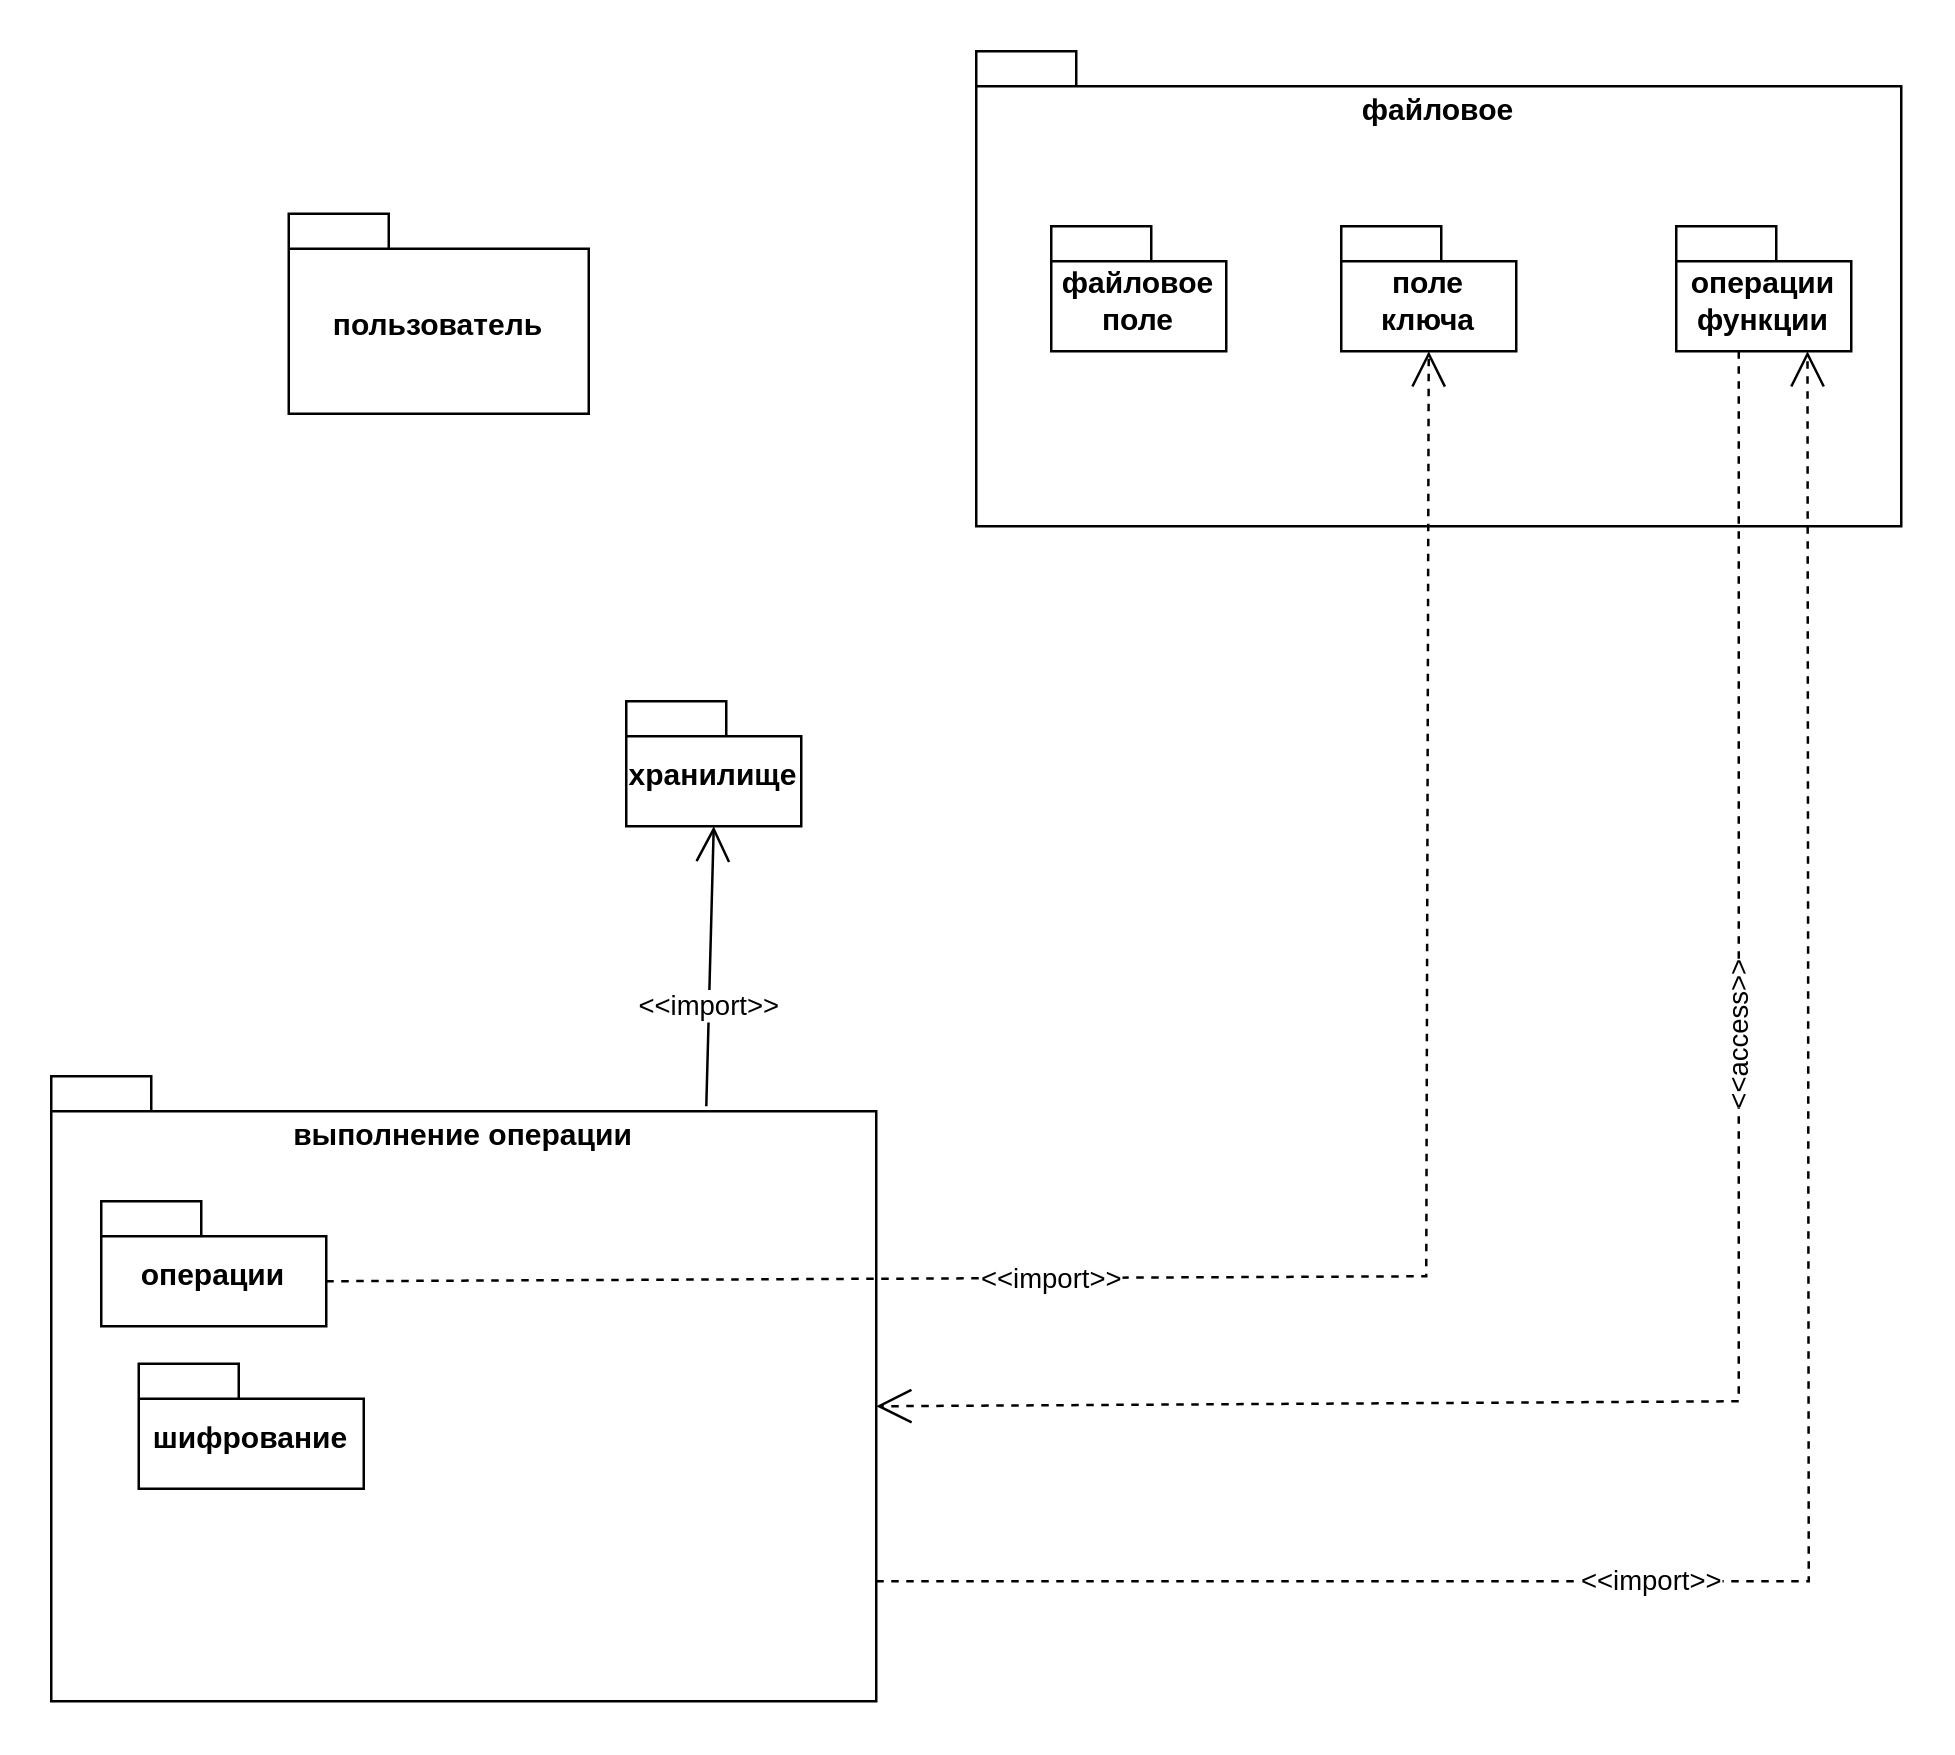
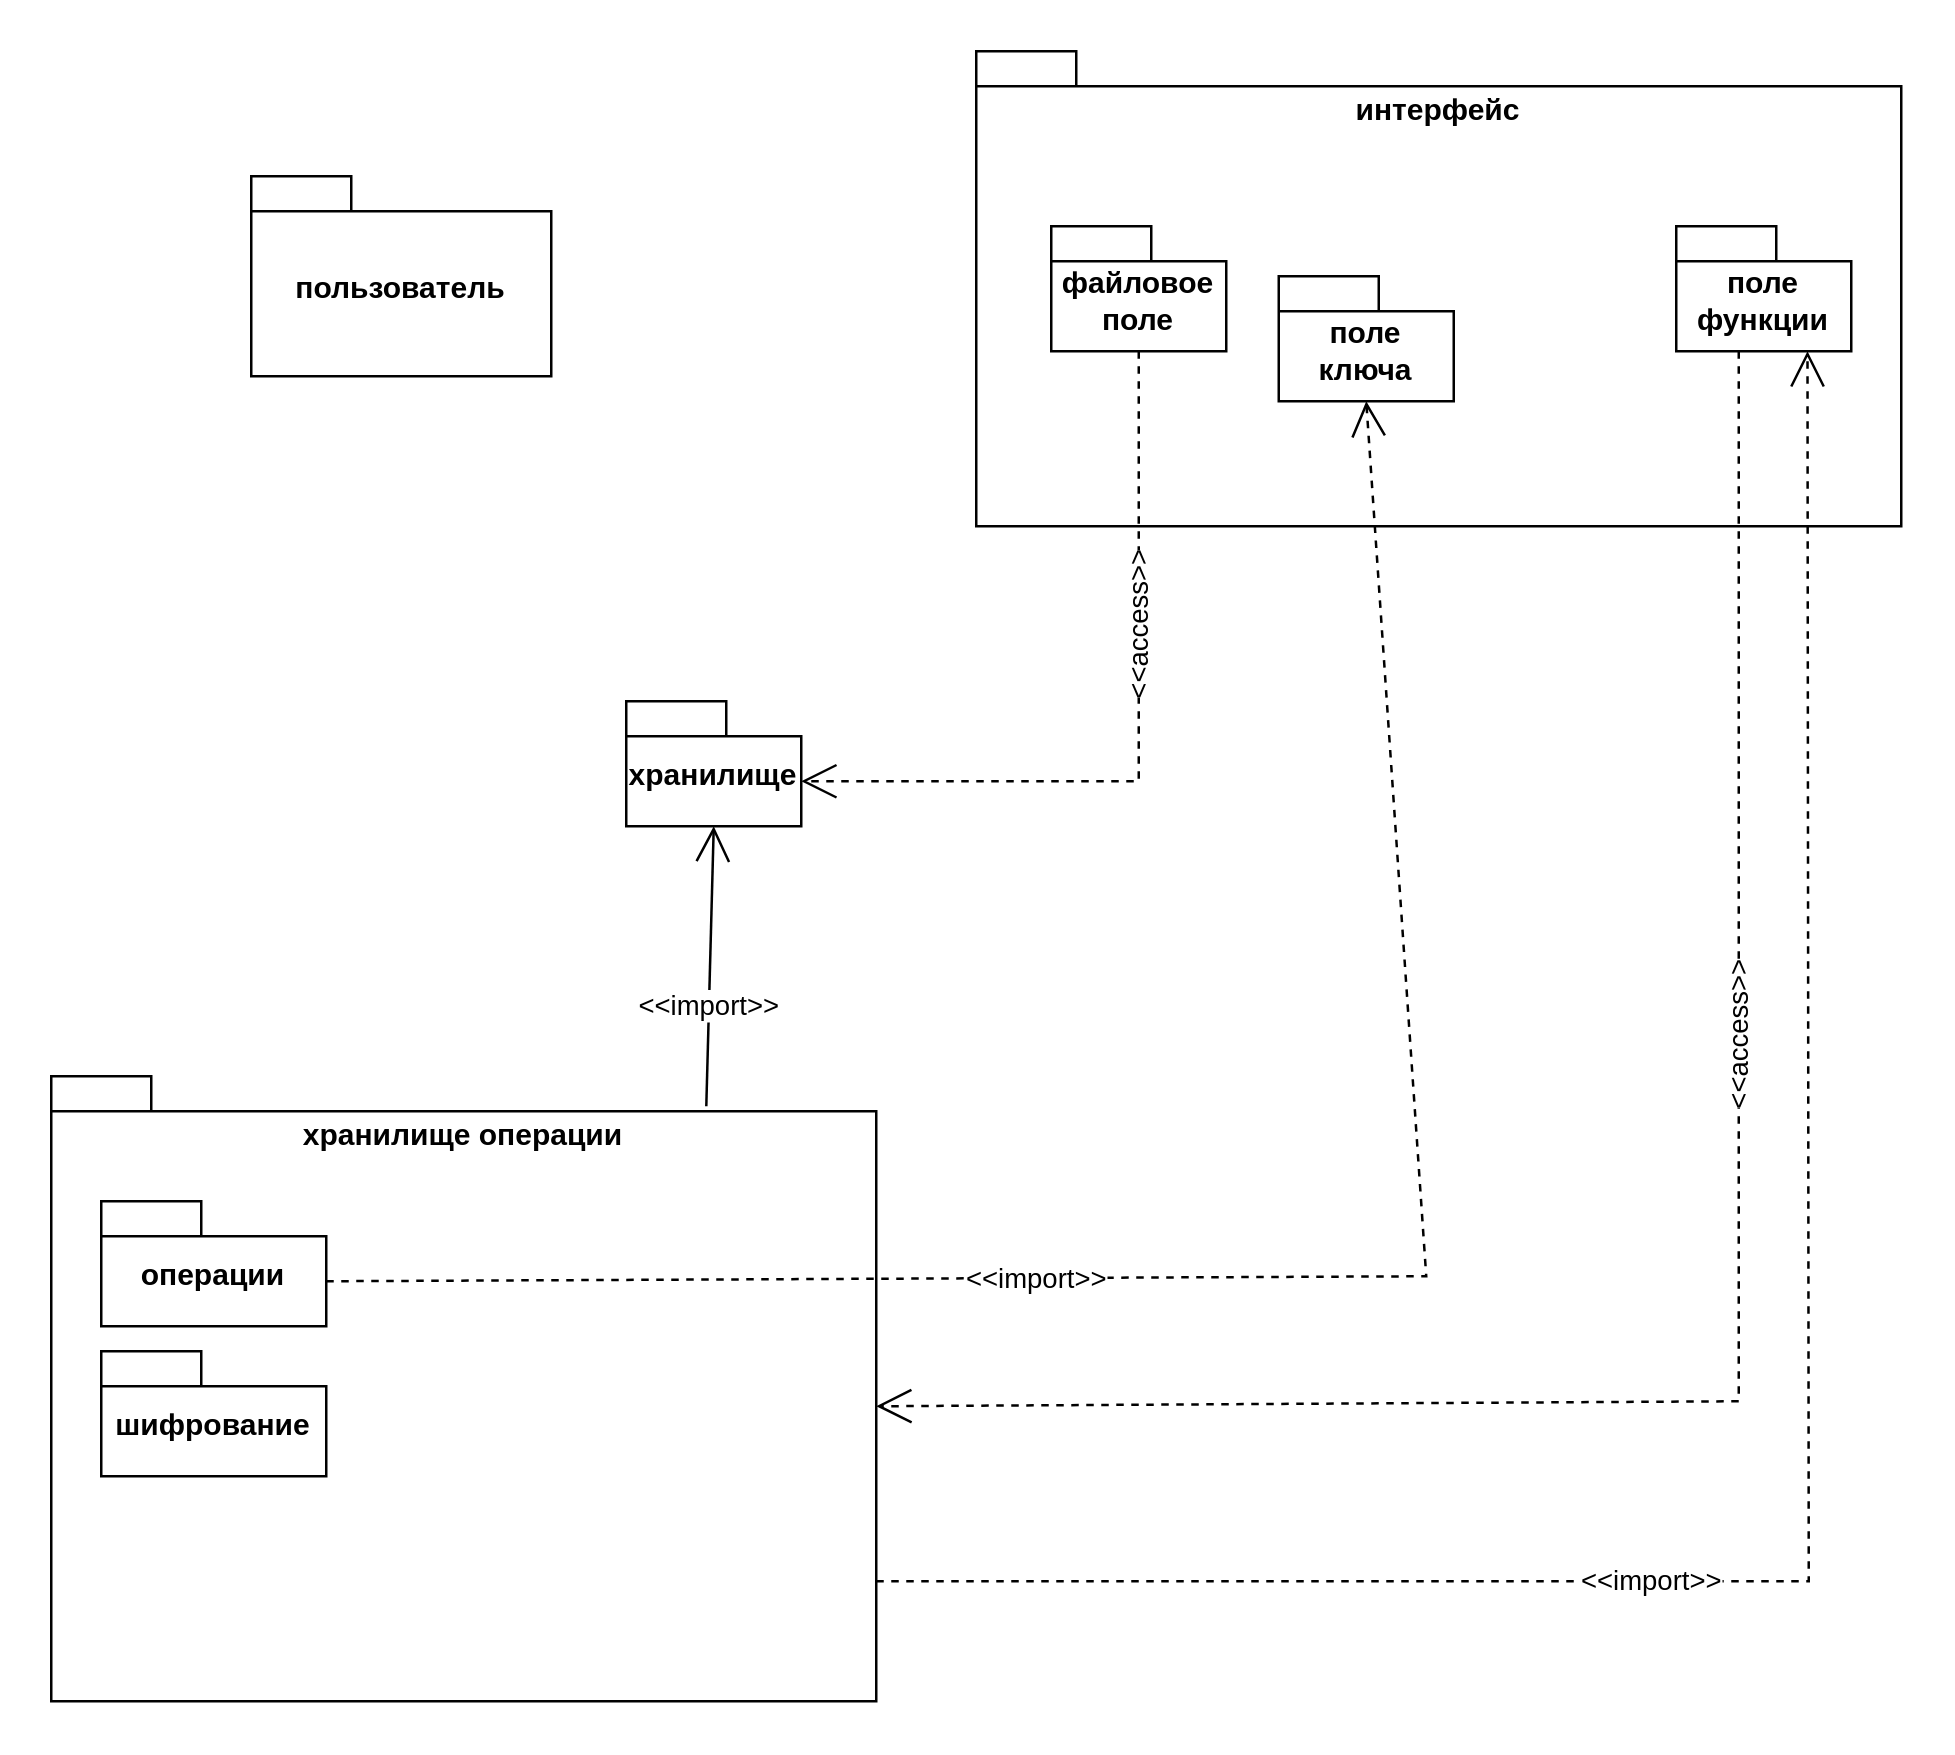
- <mxCell id="3" value="файловое" style="shape=folder;fontStyle=1;spacingTop=10;tabWidth=40;tabHeight=14;tabPosition=left;html=1;whiteSpace=wrap;horizontal=1;verticalAlign=top;" vertex="1" parent="1"><mxGeometry x="390" y="20" width="370" height="190" as="geometry" /></mxCell>
+ <mxCell id="3" value="интерфейс" style="shape=folder;fontStyle=1;spacingTop=10;tabWidth=40;tabHeight=14;tabPosition=left;html=1;whiteSpace=wrap;horizontal=1;verticalAlign=top;" vertex="1" parent="1"><mxGeometry x="390" y="20" width="370" height="190" as="geometry" /></mxCell>
- <mxCell id="8" value="поле ключа" style="shape=folder;fontStyle=1;spacingTop=10;tabWidth=40;tabHeight=14;tabPosition=left;html=1;whiteSpace=wrap;" vertex="1" parent="1"><mxGeometry x="536" y="90" width="70" height="50" as="geometry" /></mxCell>
+ <mxCell id="8" value="поле ключа" style="shape=folder;fontStyle=1;spacingTop=10;tabWidth=40;tabHeight=14;tabPosition=left;html=1;whiteSpace=wrap;" vertex="1" parent="1"><mxGeometry x="511" y="110" width="70" height="50" as="geometry" /></mxCell>
- <mxCell id="13" value="операции&lt;br&gt;функции" style="shape=folder;fontStyle=1;spacingTop=10;tabWidth=40;tabHeight=14;tabPosition=left;html=1;whiteSpace=wrap;" vertex="1" parent="1"><mxGeometry x="670" y="90" width="70" height="50" as="geometry" /></mxCell>
+ <mxCell id="13" value="поле&lt;br&gt;функции" style="shape=folder;fontStyle=1;spacingTop=10;tabWidth=40;tabHeight=14;tabPosition=left;html=1;whiteSpace=wrap;" vertex="1" parent="1"><mxGeometry x="670" y="90" width="70" height="50" as="geometry" /></mxCell>
- <mxCell id="2" value="пользователь" style="shape=folder;fontStyle=1;spacingTop=10;tabWidth=40;tabHeight=14;tabPosition=left;html=1;whiteSpace=wrap;" vertex="1" parent="1"><mxGeometry x="115" y="85" width="120" height="80" as="geometry" /></mxCell>
+ <mxCell id="2" value="пользователь" style="shape=folder;fontStyle=1;spacingTop=10;tabWidth=40;tabHeight=14;tabPosition=left;html=1;whiteSpace=wrap;" vertex="1" parent="1"><mxGeometry x="100" y="70" width="120" height="80" as="geometry" /></mxCell>
+ <mxCell id="10" value="&amp;lt;&amp;lt;access&amp;gt;&amp;gt;" style="endArrow=open;endSize=12;dashed=1;html=1;rounded=0;entryX=0;entryY=0;entryDx=70;entryDy=32;entryPerimeter=0;exitX=0.5;exitY=1;exitDx=0;exitDy=0;exitPerimeter=0;horizontal=0;" edge="1" parent="1" source="5" target="9"><mxGeometry x="-0.283" width="160" relative="1" as="geometry"><mxPoint x="450" y="190" as="sourcePoint" /><mxPoint x="580" y="190" as="targetPoint" /><Array as="points"><mxPoint x="455" y="312" /></Array><mxPoint as="offset" /></mxGeometry></mxCell>
- <mxCell id="4" value="выполнение операции" style="shape=folder;fontStyle=1;spacingTop=10;tabWidth=40;tabHeight=14;tabPosition=left;html=1;whiteSpace=wrap;verticalAlign=top;" vertex="1" parent="1"><mxGeometry x="20" y="430" width="330" height="250" as="geometry" /></mxCell>
+ <mxCell id="4" value="хранилище операции" style="shape=folder;fontStyle=1;spacingTop=10;tabWidth=40;tabHeight=14;tabPosition=left;html=1;whiteSpace=wrap;verticalAlign=top;" vertex="1" parent="1"><mxGeometry x="20" y="430" width="330" height="250" as="geometry" /></mxCell>
- <mxCell id="7" value="шифрование" style="shape=folder;fontStyle=1;spacingTop=10;tabWidth=40;tabHeight=14;tabPosition=left;html=1;whiteSpace=wrap;" vertex="1" parent="1"><mxGeometry x="55" y="545" width="90" height="50" as="geometry" /></mxCell>
+ <mxCell id="7" value="шифрование" style="shape=folder;fontStyle=1;spacingTop=10;tabWidth=40;tabHeight=14;tabPosition=left;html=1;whiteSpace=wrap;" vertex="1" parent="1"><mxGeometry x="40" y="540" width="90" height="50" as="geometry" /></mxCell>
